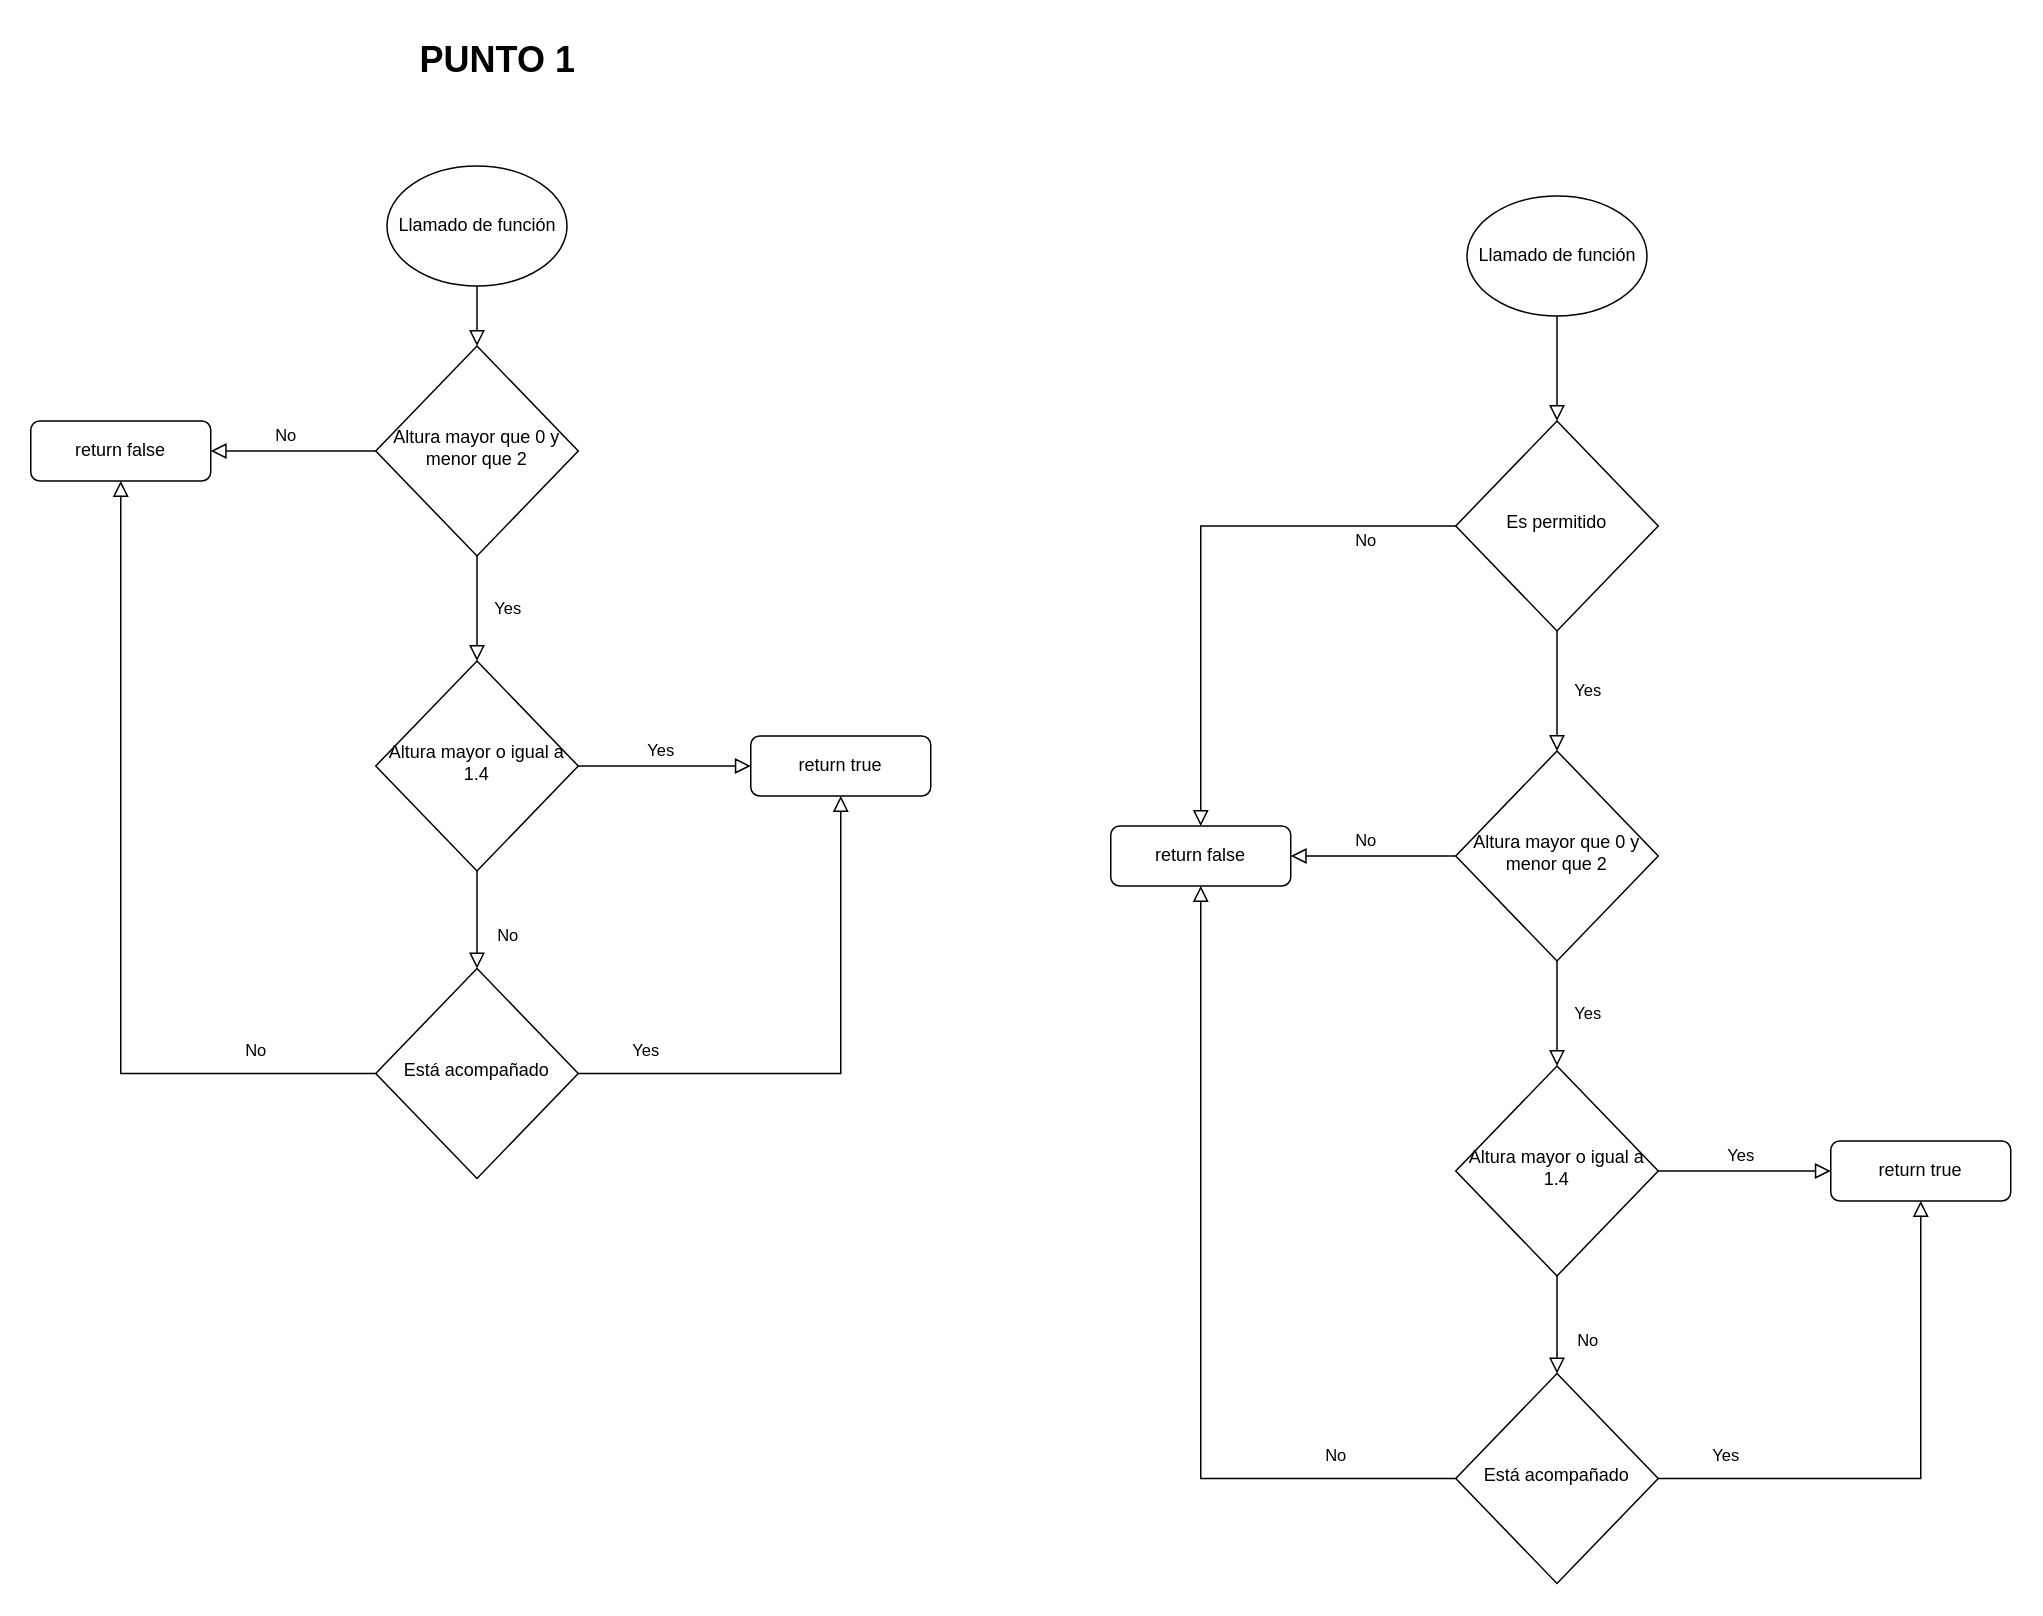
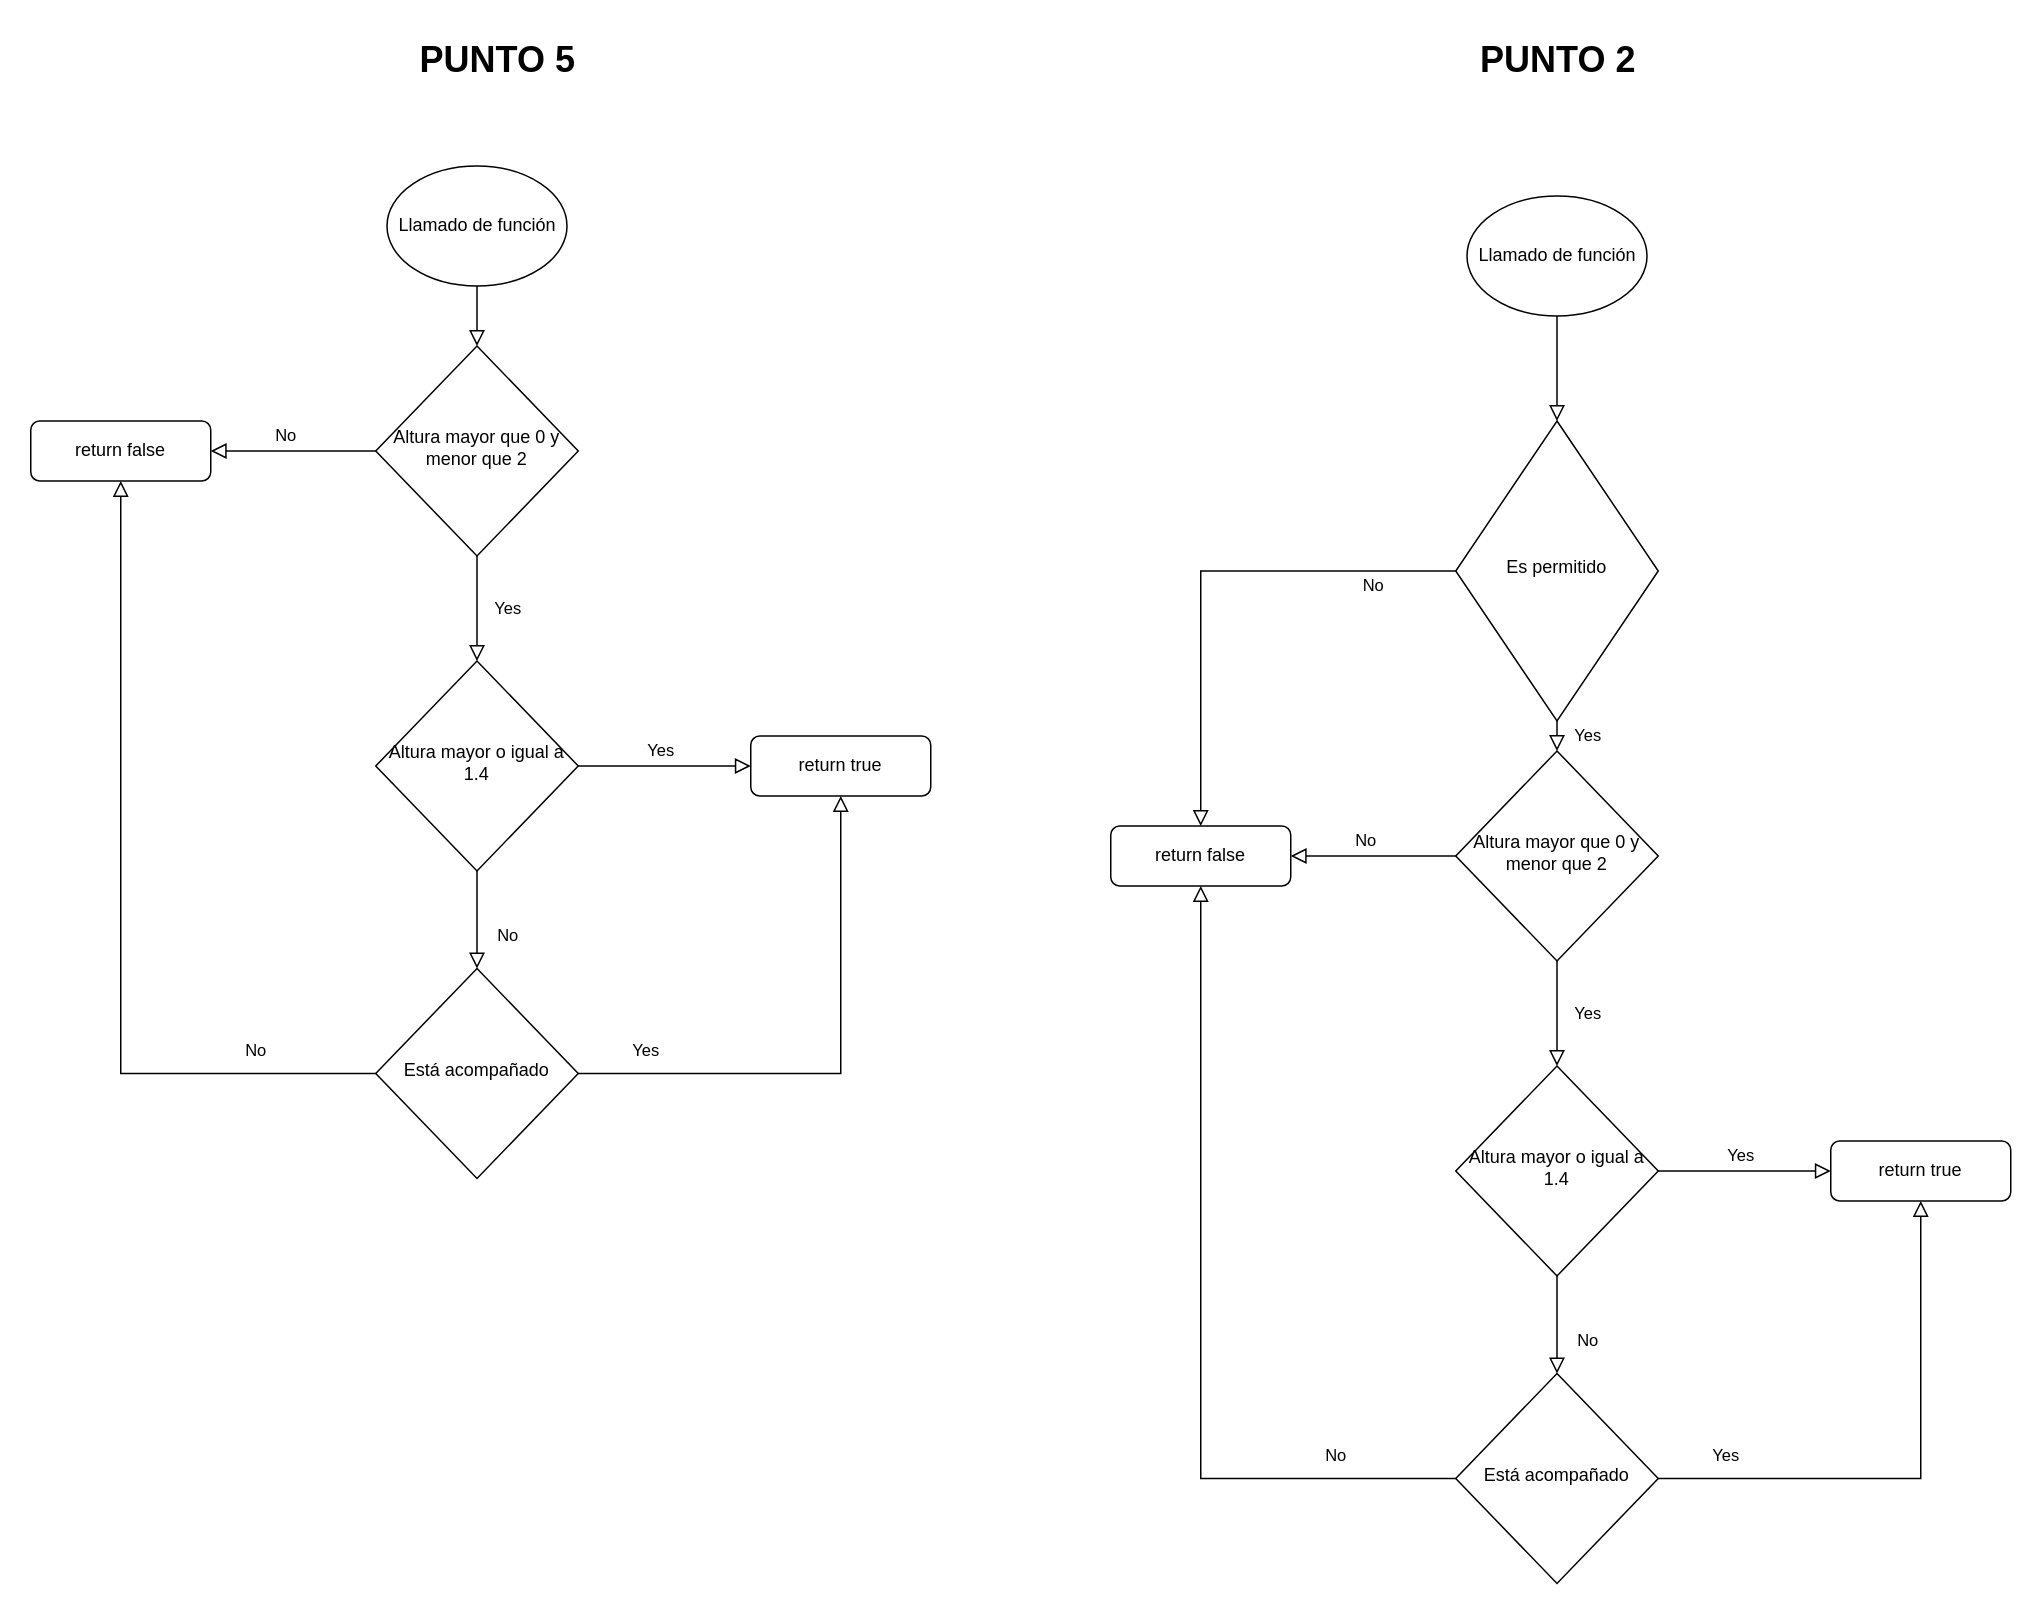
- <mxCell id="31" value="PUNTO 1" style="text;strokeColor=none;fillColor=none;html=1;fontSize=24;fontStyle=1;verticalAlign=middle;align=center;" vertex="1" parent="1"><mxGeometry x="230" y="20" width="202.5" height="40" as="geometry" /></mxCell>
+ <mxCell id="31" value="PUNTO 5" style="text;strokeColor=none;fillColor=none;html=1;fontSize=24;fontStyle=1;verticalAlign=middle;align=center;" vertex="1" parent="1"><mxGeometry x="230" y="20" width="202.5" height="40" as="geometry" /></mxCell>
+ <mxCell id="32" value="PUNTO 2" style="text;strokeColor=none;fillColor=none;html=1;fontSize=24;fontStyle=1;verticalAlign=middle;align=center;" vertex="1" parent="1"><mxGeometry x="936.25" y="20" width="202.5" height="40" as="geometry" /></mxCell>
- <mxCell id="28" value="Es permitido" style="rhombus;whiteSpace=wrap;html=1;shadow=0;fontFamily=Helvetica;fontSize=12;align=center;strokeWidth=1;spacing=6;spacingTop=-4;" vertex="1" parent="1"><mxGeometry x="970" y="280" width="135" height="140" as="geometry" /></mxCell>
+ <mxCell id="28" value="Es permitido" style="rhombus;whiteSpace=wrap;html=1;shadow=0;fontFamily=Helvetica;fontSize=12;align=center;strokeWidth=1;spacing=6;spacingTop=-4;" vertex="1" parent="1"><mxGeometry x="970" y="280" width="135" height="200" as="geometry" /></mxCell>
